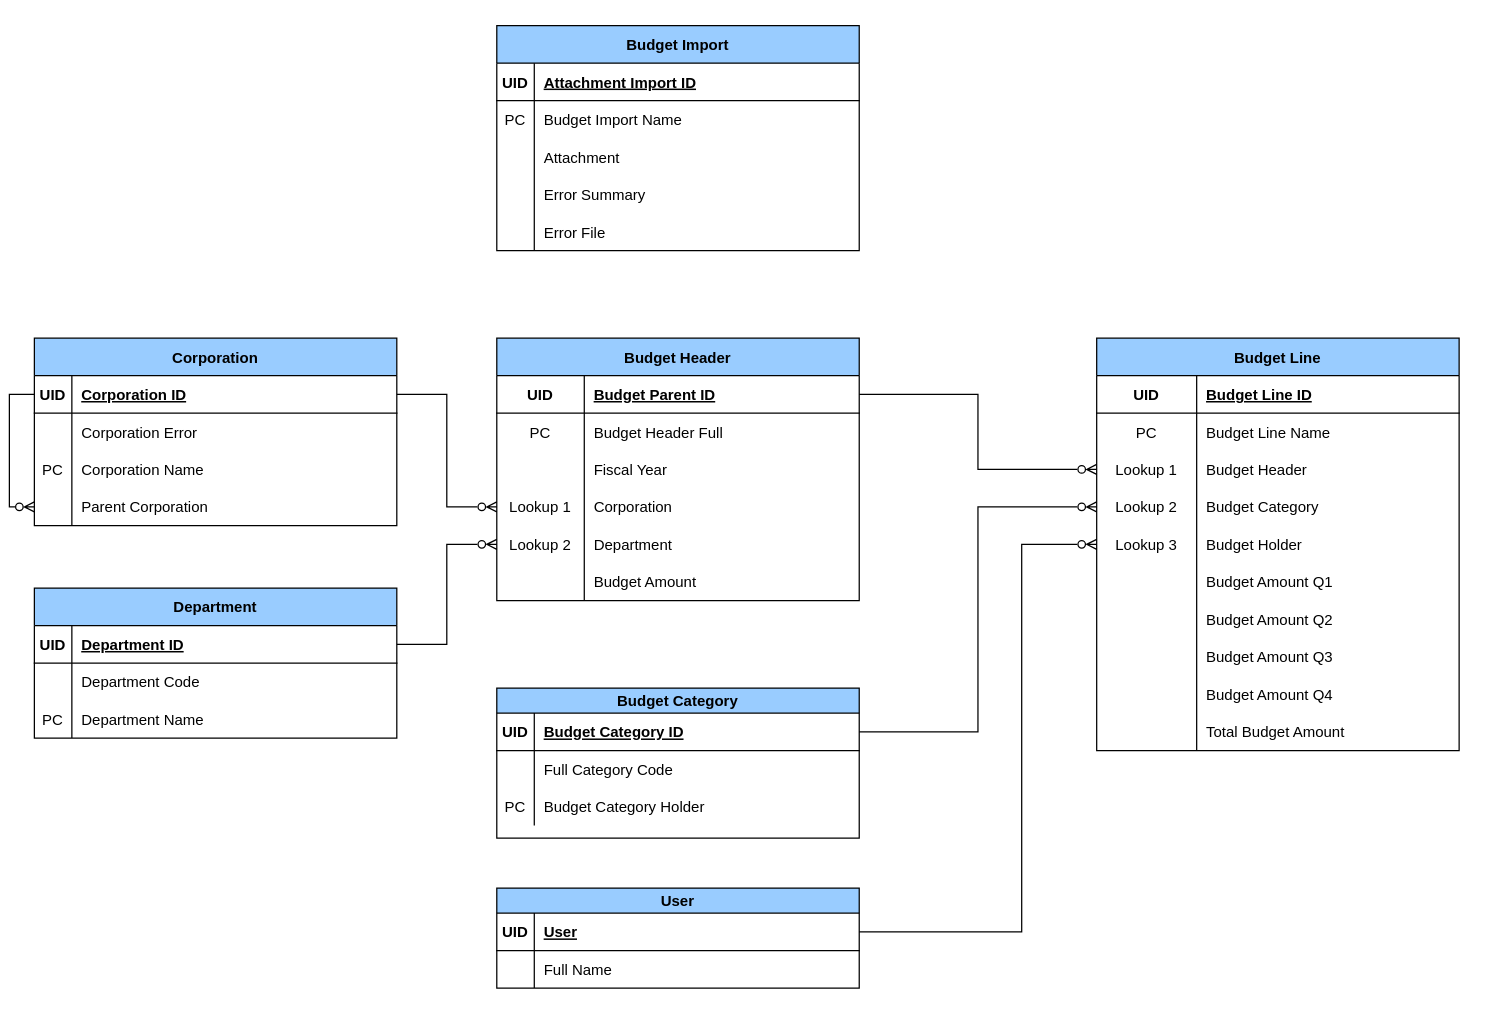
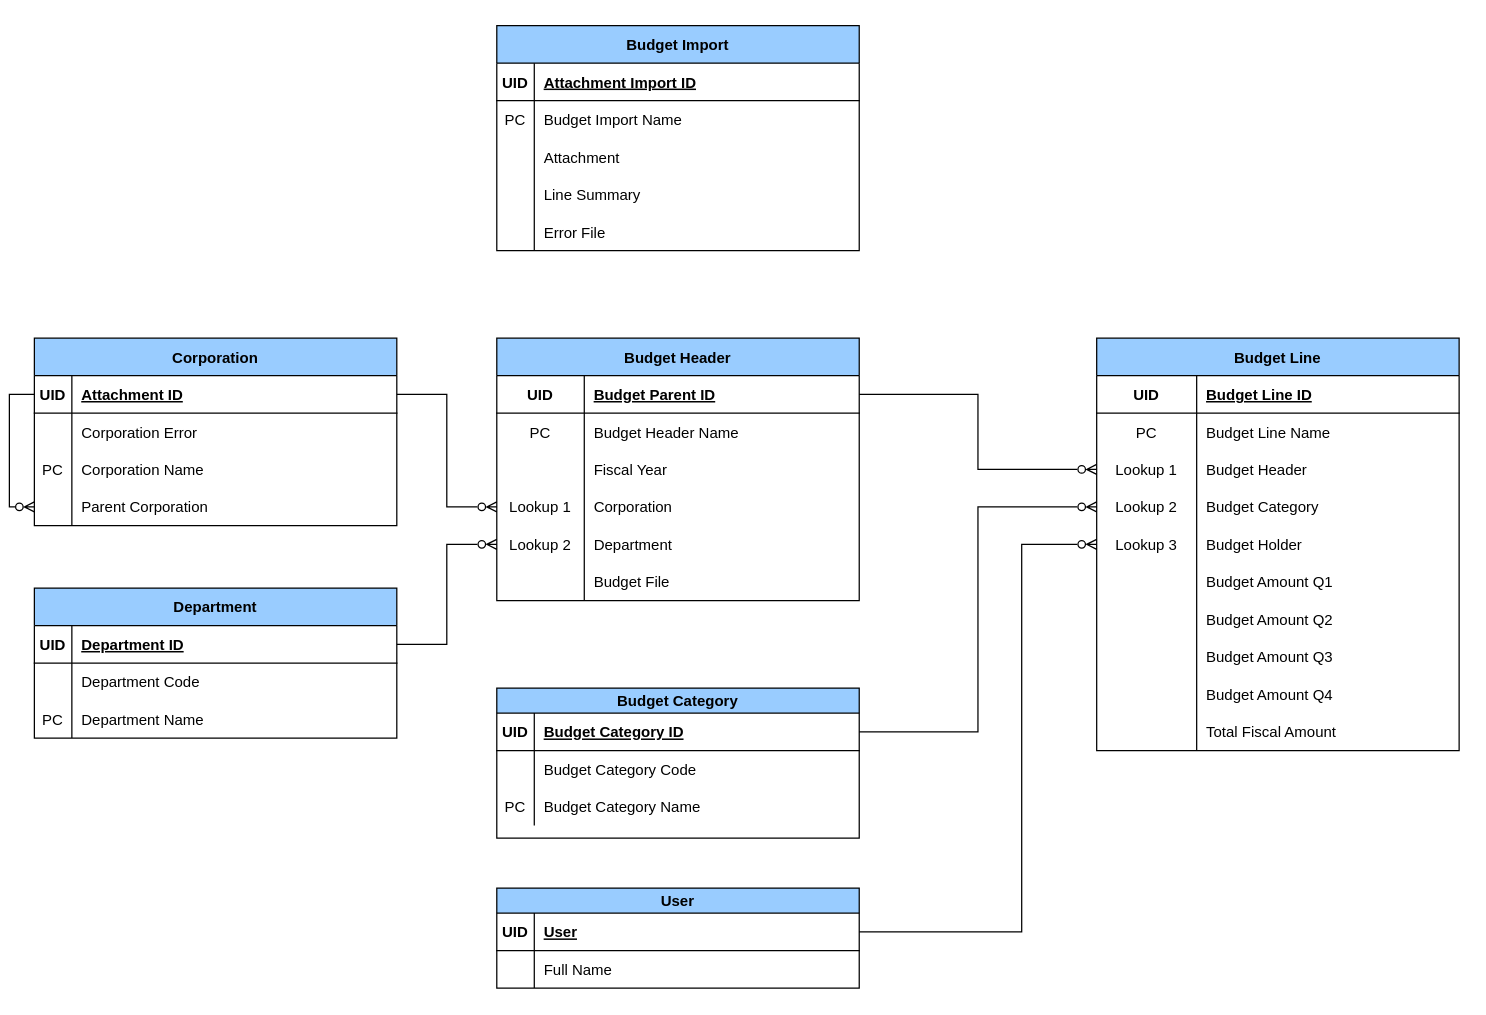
- <mxCell id="102" value="Error Summary" style="shape=partialRectangle;connectable=0;fillColor=none;top=0;left=0;bottom=0;right=0;align=left;spacingLeft=6;overflow=hidden;" vertex="1" parent="100"><mxGeometry x="30" width="260" height="30" as="geometry"><mxRectangle width="260" height="30" as="alternateBounds" /></mxGeometry></mxCell>
+ <mxCell id="102" value="Line Summary" style="shape=partialRectangle;connectable=0;fillColor=none;top=0;left=0;bottom=0;right=0;align=left;spacingLeft=6;overflow=hidden;" vertex="1" parent="100"><mxGeometry x="30" width="260" height="30" as="geometry"><mxRectangle width="260" height="30" as="alternateBounds" /></mxGeometry></mxCell>
- <mxCell id="57" value="Corporation ID" style="shape=partialRectangle;connectable=0;fillColor=none;top=0;left=0;bottom=0;right=0;align=left;spacingLeft=6;fontStyle=5;overflow=hidden;" vertex="1" parent="55"><mxGeometry x="30" width="260" height="30" as="geometry"><mxRectangle width="260" height="30" as="alternateBounds" /></mxGeometry></mxCell>
+ <mxCell id="57" value="Attachment ID" style="shape=partialRectangle;connectable=0;fillColor=none;top=0;left=0;bottom=0;right=0;align=left;spacingLeft=6;fontStyle=5;overflow=hidden;" vertex="1" parent="55"><mxGeometry x="30" width="260" height="30" as="geometry"><mxRectangle width="260" height="30" as="alternateBounds" /></mxGeometry></mxCell>
- <mxCell id="9" value="Budget Header Full" style="shape=partialRectangle;connectable=0;fillColor=none;top=0;left=0;bottom=0;right=0;align=left;spacingLeft=6;overflow=hidden;" vertex="1" parent="7"><mxGeometry x="70" width="220" height="30" as="geometry"><mxRectangle width="220" height="30" as="alternateBounds" /></mxGeometry></mxCell>
+ <mxCell id="9" value="Budget Header Name" style="shape=partialRectangle;connectable=0;fillColor=none;top=0;left=0;bottom=0;right=0;align=left;spacingLeft=6;overflow=hidden;" vertex="1" parent="7"><mxGeometry x="70" width="220" height="30" as="geometry"><mxRectangle width="220" height="30" as="alternateBounds" /></mxGeometry></mxCell>
- <mxCell id="21" value="Budget Amount" style="shape=partialRectangle;connectable=0;fillColor=none;top=0;left=0;bottom=0;right=0;align=left;spacingLeft=6;overflow=hidden;" vertex="1" parent="19"><mxGeometry x="70" width="220" height="30" as="geometry"><mxRectangle width="220" height="30" as="alternateBounds" /></mxGeometry></mxCell>
+ <mxCell id="21" value="Budget File" style="shape=partialRectangle;connectable=0;fillColor=none;top=0;left=0;bottom=0;right=0;align=left;spacingLeft=6;overflow=hidden;" vertex="1" parent="19"><mxGeometry x="70" width="220" height="30" as="geometry"><mxRectangle width="220" height="30" as="alternateBounds" /></mxGeometry></mxCell>
- <mxCell id="52" value="Total Budget Amount" style="shape=partialRectangle;connectable=0;fillColor=none;top=0;left=0;bottom=0;right=0;align=left;spacingLeft=6;overflow=hidden;" vertex="1" parent="50"><mxGeometry x="80" width="210" height="30" as="geometry"><mxRectangle width="210" height="30" as="alternateBounds" /></mxGeometry></mxCell>
+ <mxCell id="52" value="Total Fiscal Amount" style="shape=partialRectangle;connectable=0;fillColor=none;top=0;left=0;bottom=0;right=0;align=left;spacingLeft=6;overflow=hidden;" vertex="1" parent="50"><mxGeometry x="80" width="210" height="30" as="geometry"><mxRectangle width="210" height="30" as="alternateBounds" /></mxGeometry></mxCell>
- <mxCell id="83" value="Full Category Code" style="shape=partialRectangle;connectable=0;fillColor=none;top=0;left=0;bottom=0;right=0;align=left;spacingLeft=6;overflow=hidden;" vertex="1" parent="81"><mxGeometry x="30" width="260" height="30" as="geometry"><mxRectangle width="260" height="30" as="alternateBounds" /></mxGeometry></mxCell>
+ <mxCell id="83" value="Budget Category Code" style="shape=partialRectangle;connectable=0;fillColor=none;top=0;left=0;bottom=0;right=0;align=left;spacingLeft=6;overflow=hidden;" vertex="1" parent="81"><mxGeometry x="30" width="260" height="30" as="geometry"><mxRectangle width="260" height="30" as="alternateBounds" /></mxGeometry></mxCell>
- <mxCell id="86" value="Budget Category Holder" style="shape=partialRectangle;connectable=0;fillColor=none;top=0;left=0;bottom=0;right=0;align=left;spacingLeft=6;overflow=hidden;" vertex="1" parent="84"><mxGeometry x="30" width="260" height="30" as="geometry"><mxRectangle width="260" height="30" as="alternateBounds" /></mxGeometry></mxCell>
+ <mxCell id="86" value="Budget Category Name" style="shape=partialRectangle;connectable=0;fillColor=none;top=0;left=0;bottom=0;right=0;align=left;spacingLeft=6;overflow=hidden;" vertex="1" parent="84"><mxGeometry x="30" width="260" height="30" as="geometry"><mxRectangle width="260" height="30" as="alternateBounds" /></mxGeometry></mxCell>
